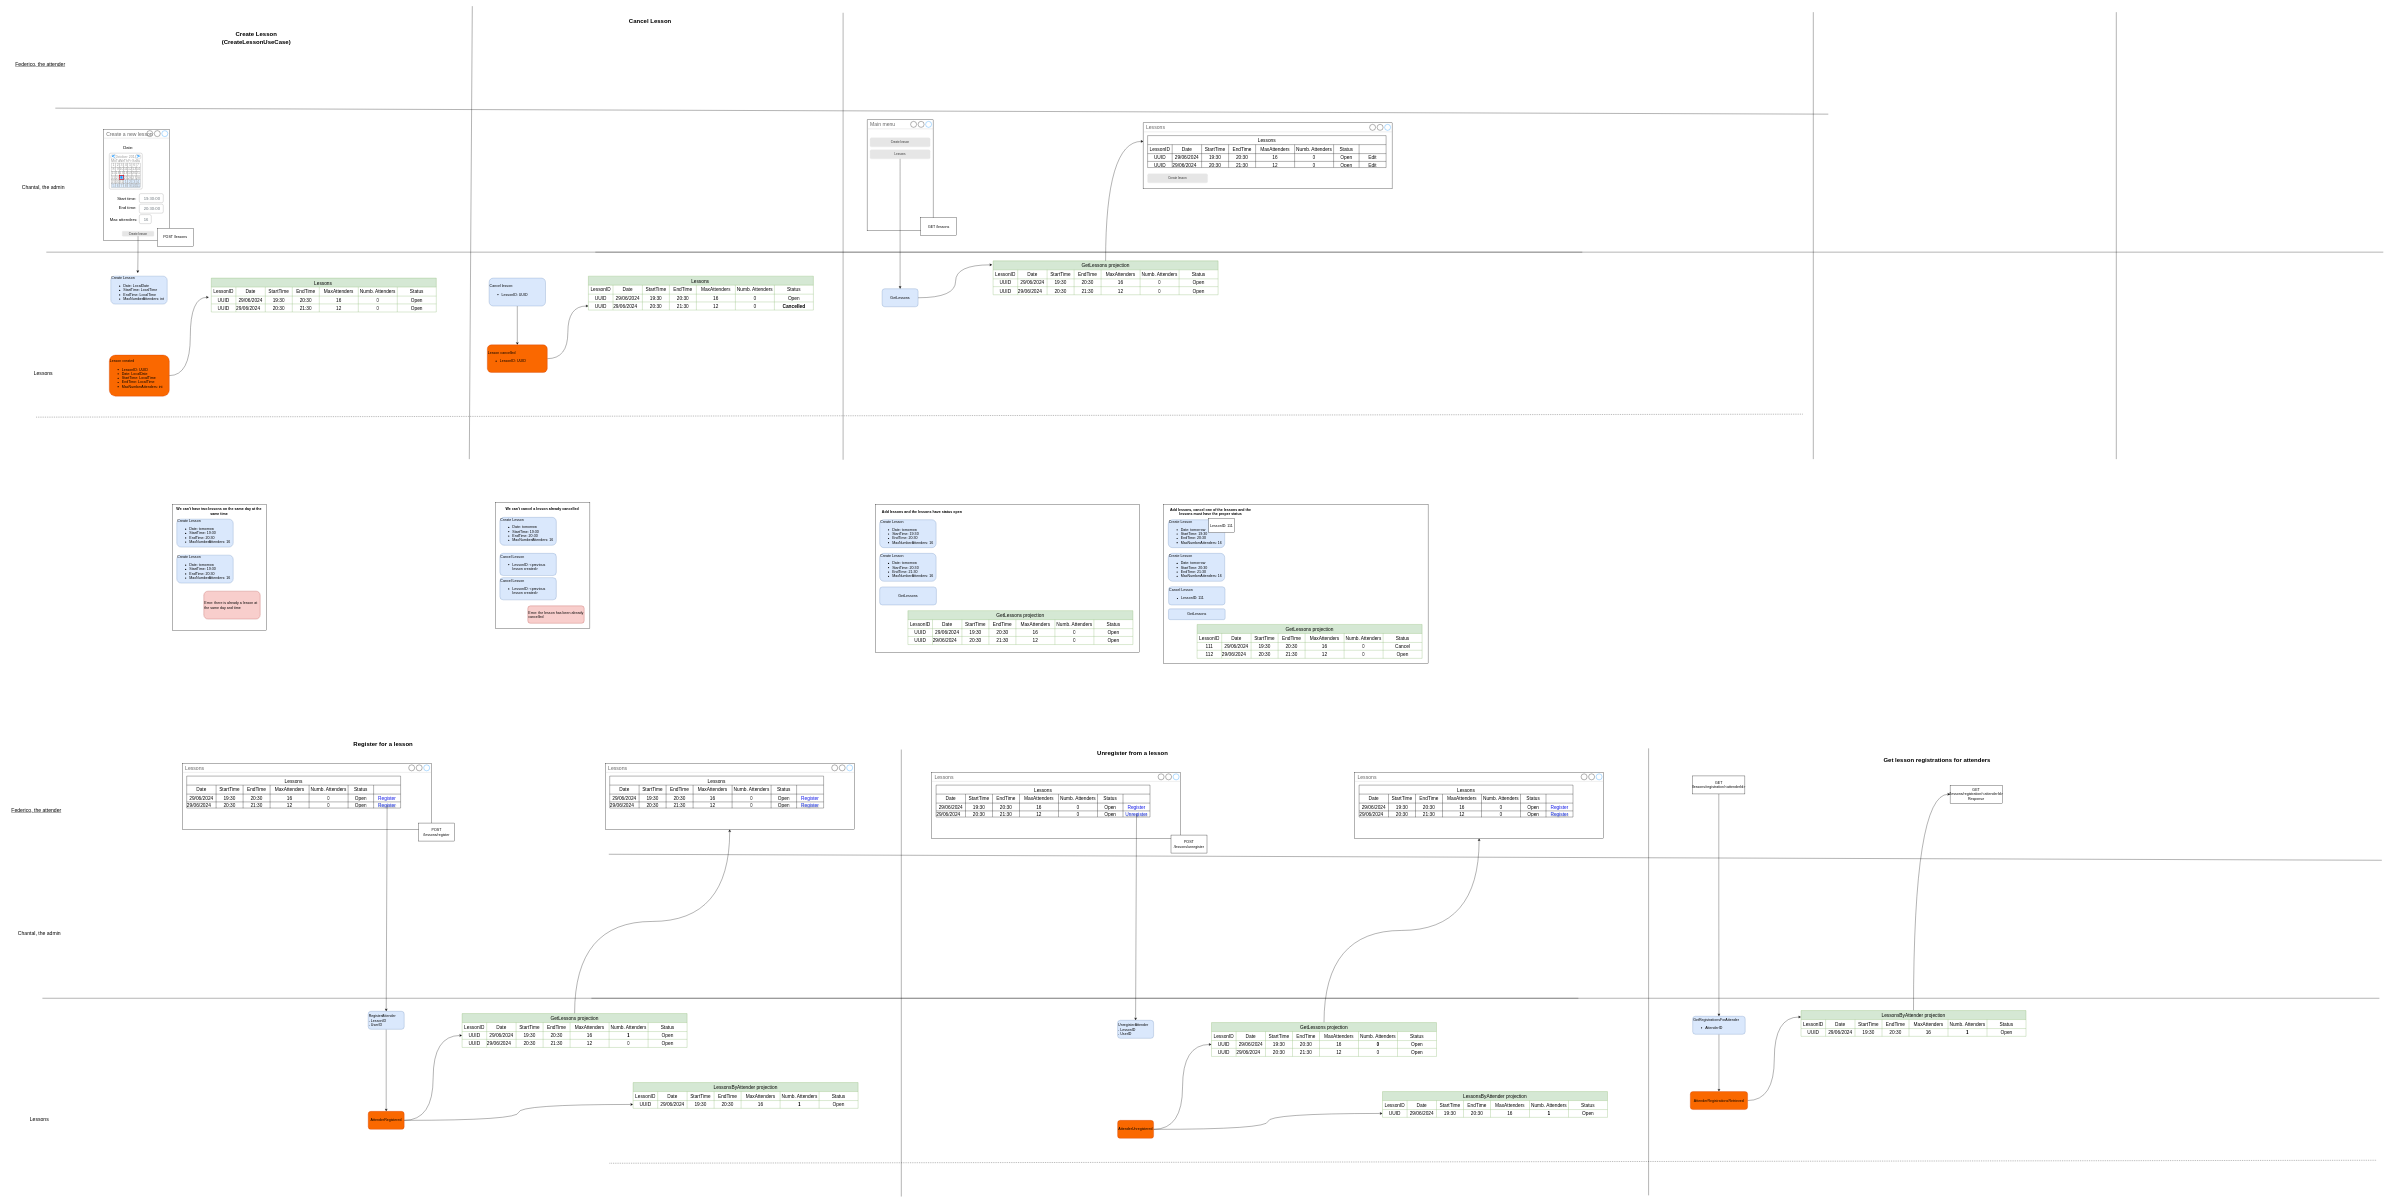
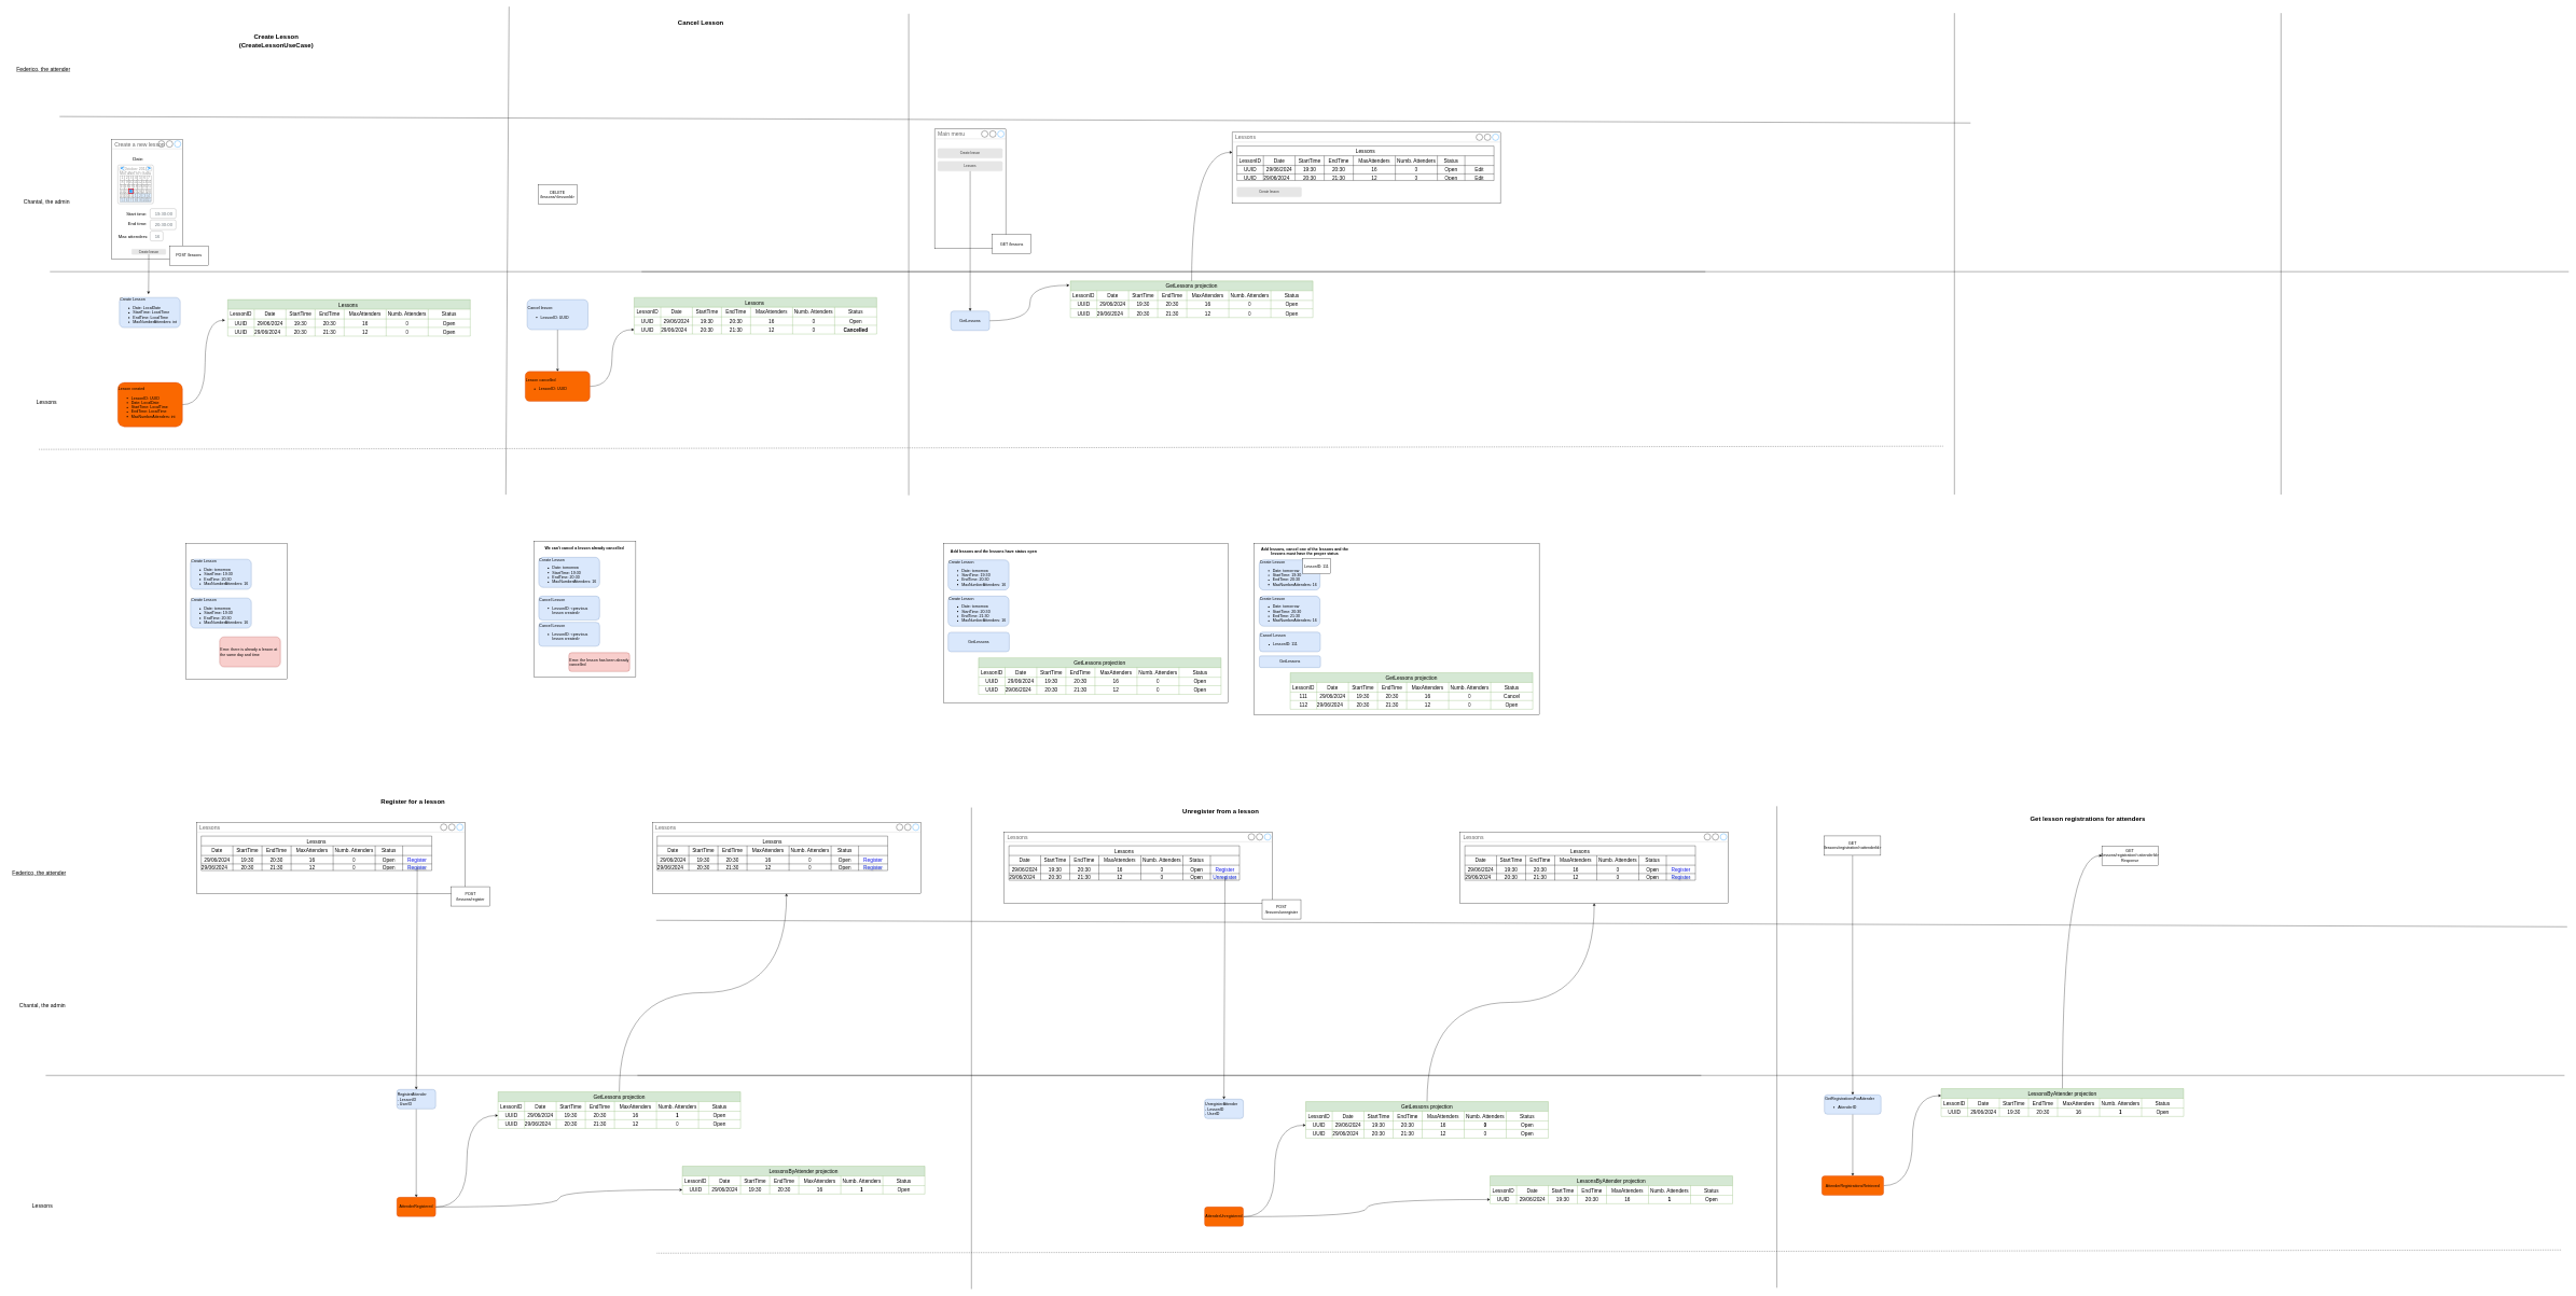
+ <mxCell id="289" value="DELETE /lessons/&amp;lt;lessonId&amp;gt;" style="rounded=0;whiteSpace=wrap;html=1;" parent="1" vertex="1"><mxGeometry x="1663" y="572" width="120" height="60" as="geometry" /></mxCell>
- <mxCell id="324" value="We can't have two lessons on the same day at the same time" style="text;html=1;align=center;verticalAlign=middle;whiteSpace=wrap;rounded=0;fontStyle=1" parent="319" vertex="1"><mxGeometry x="8" y="8" width="296" height="30" as="geometry" /></mxCell>
